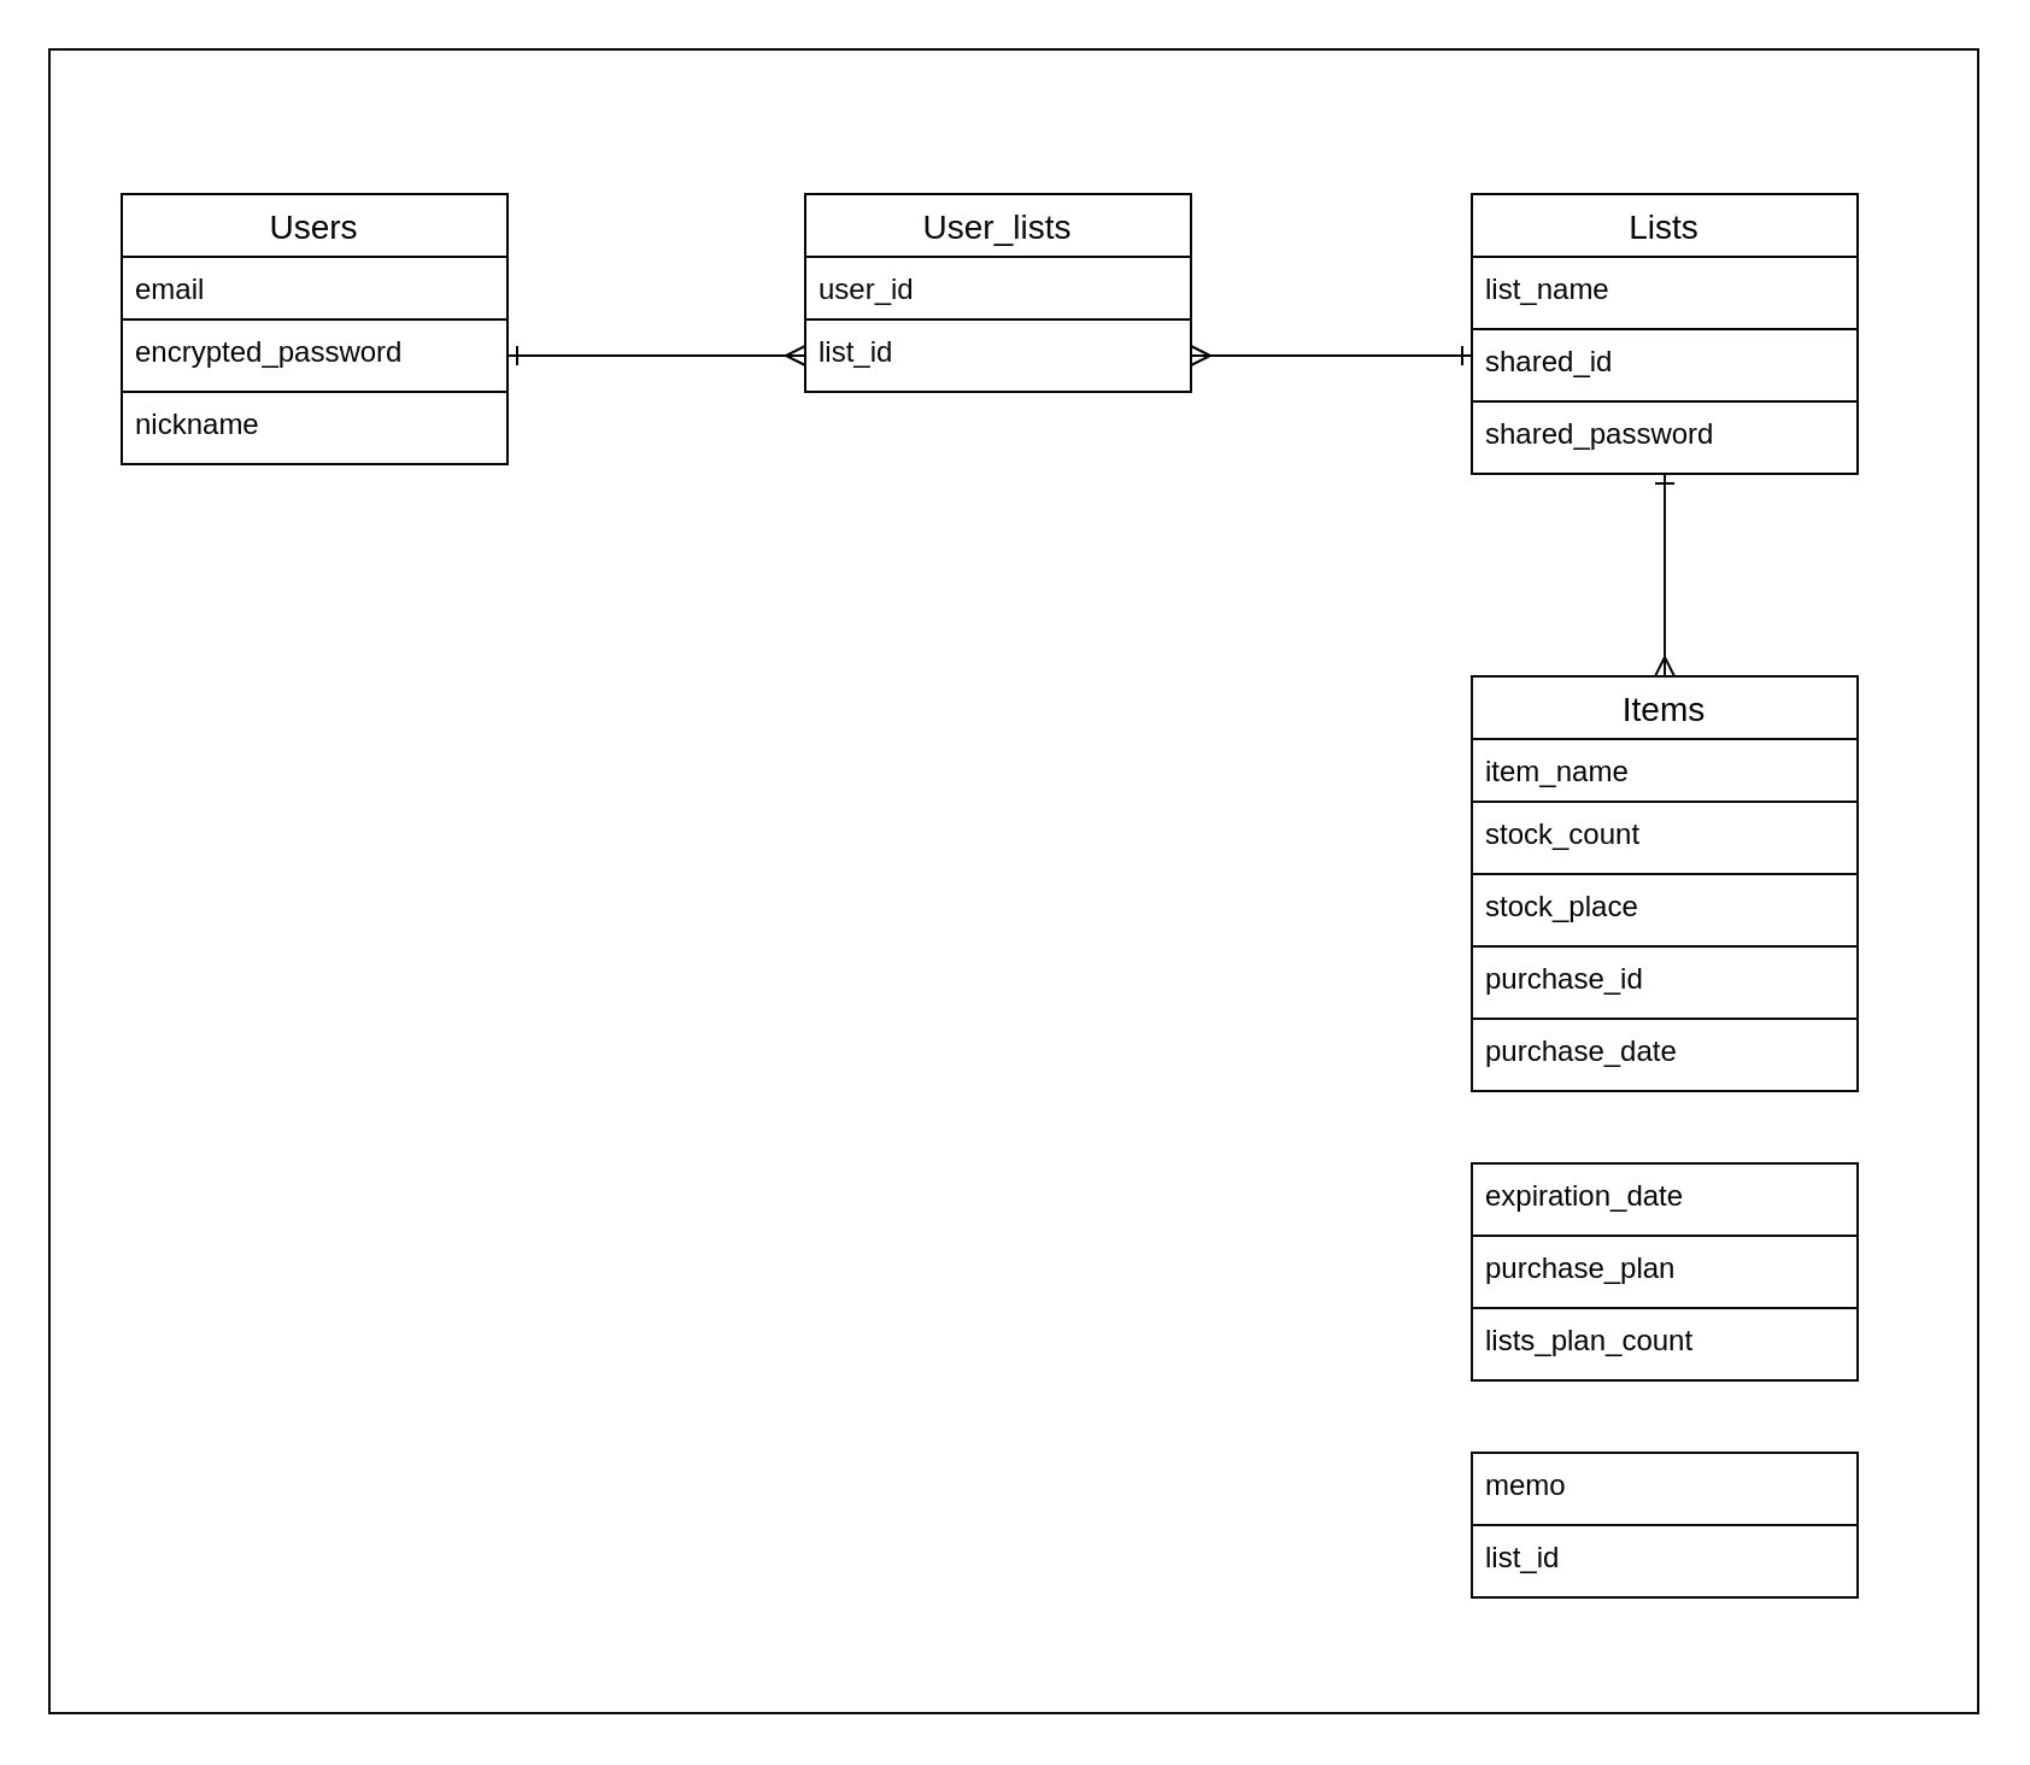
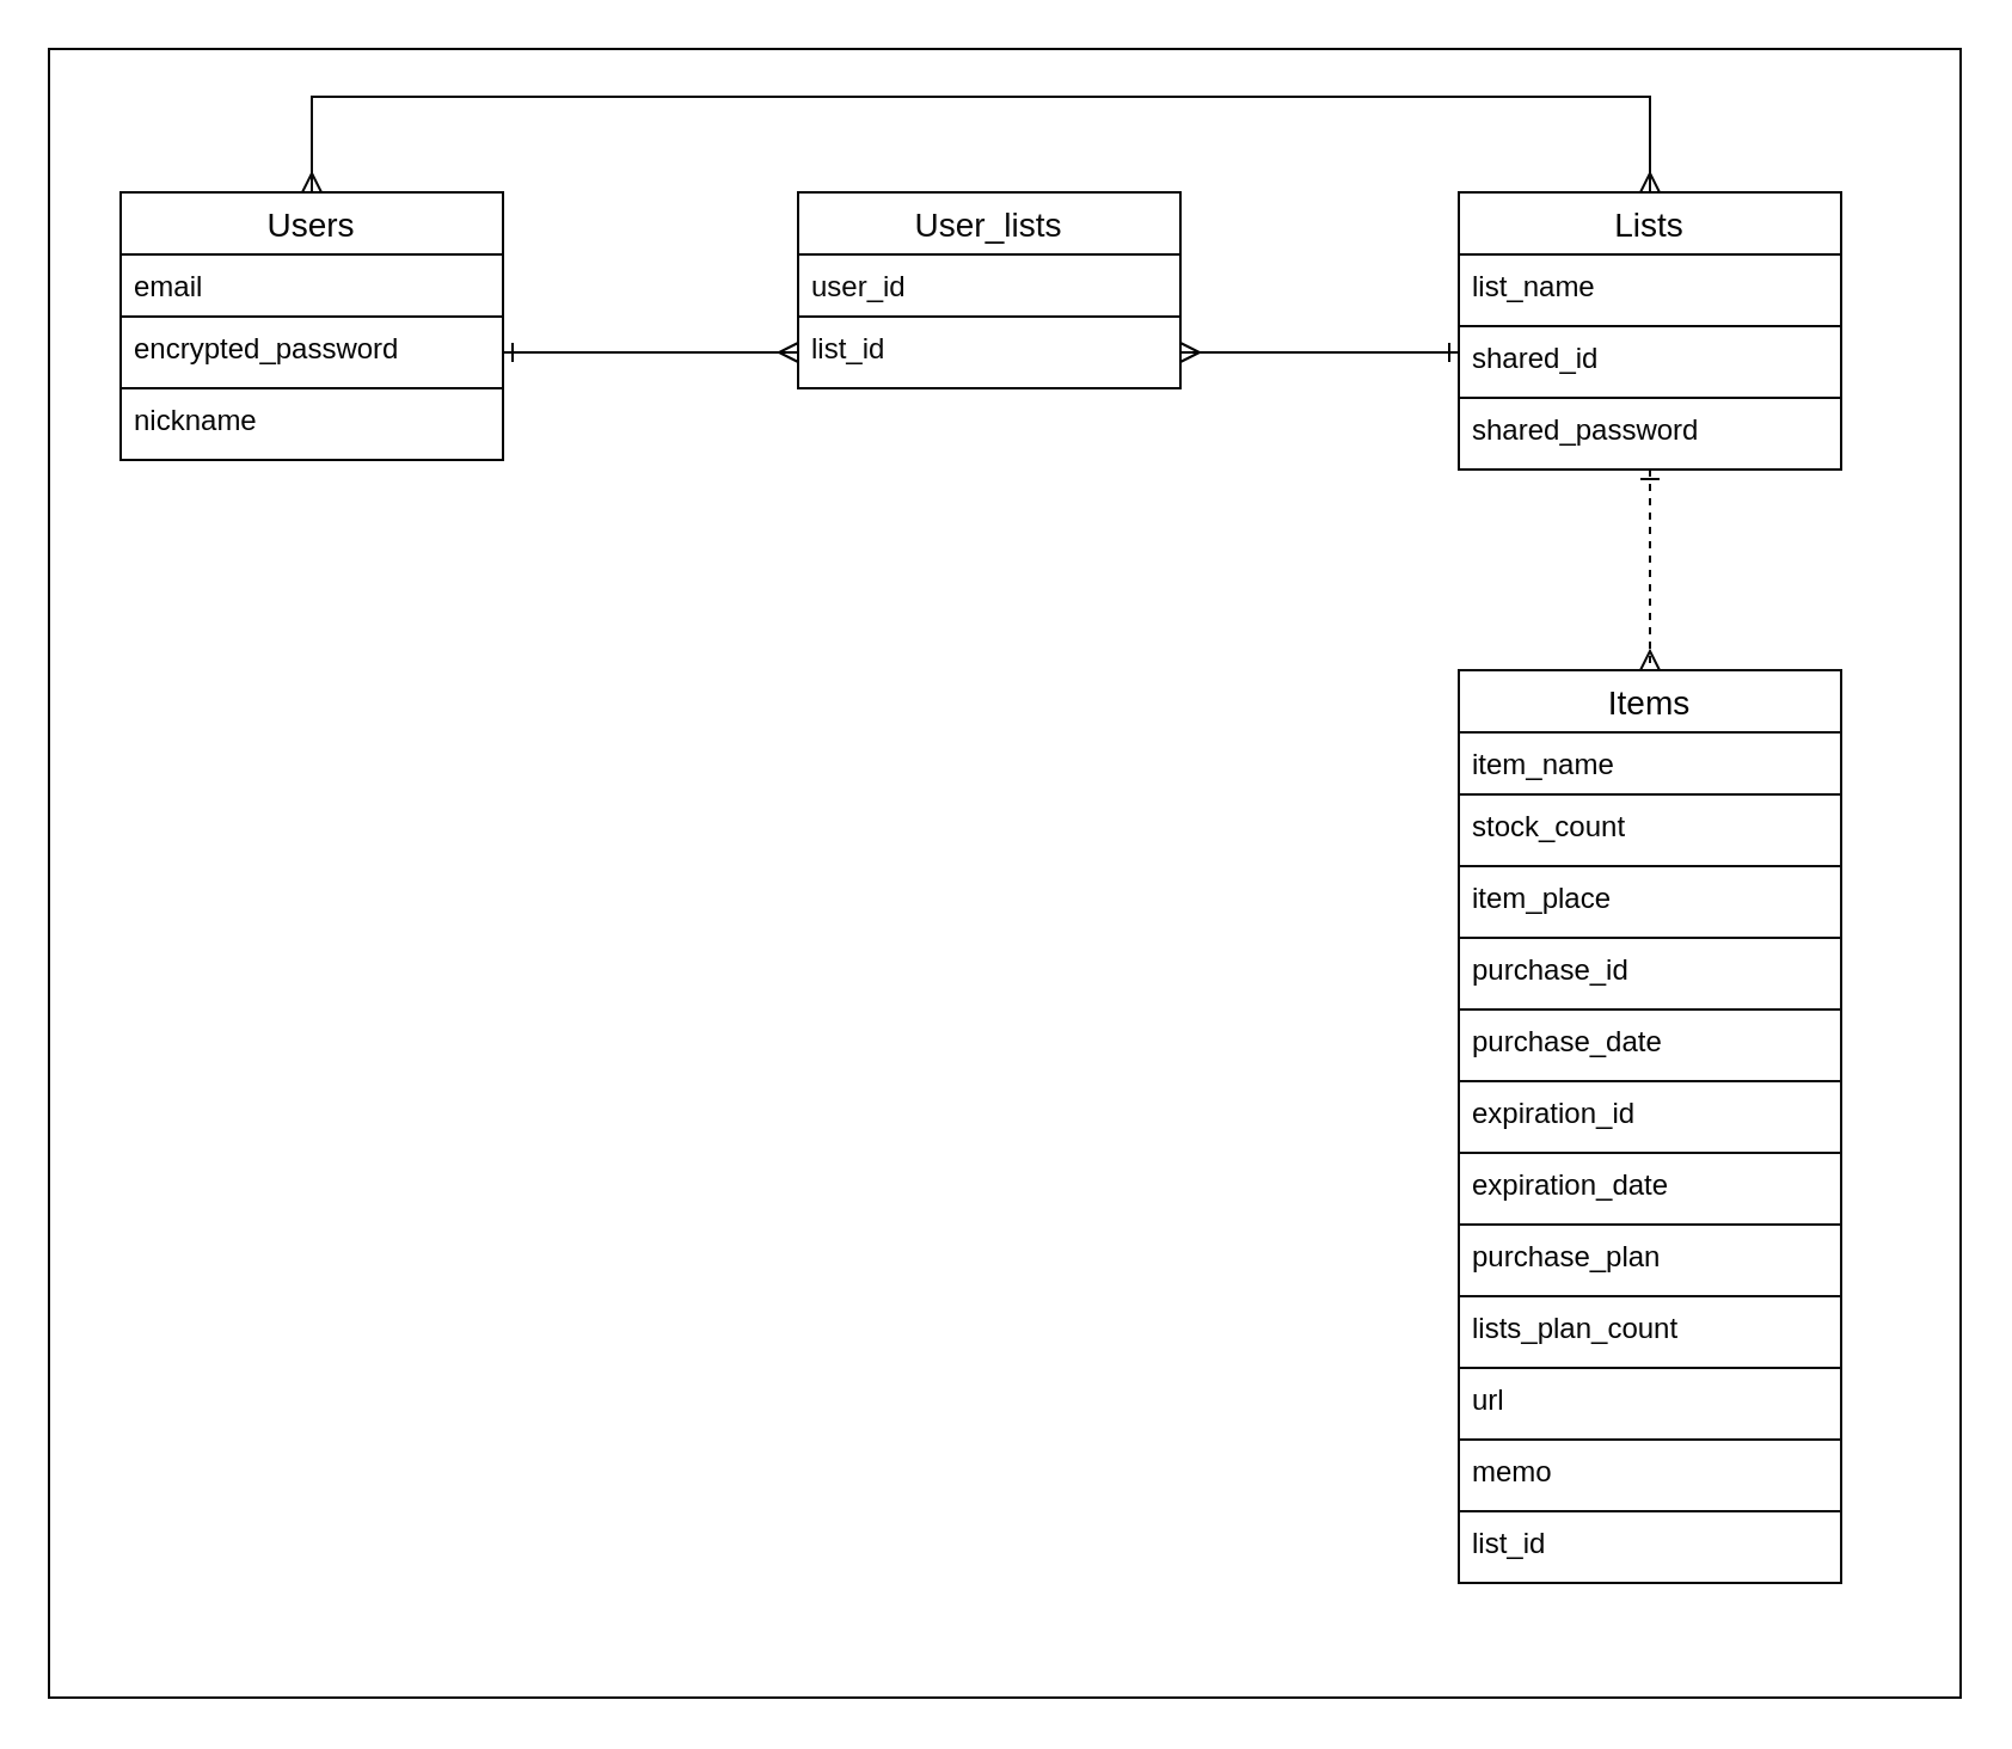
+ <mxCell id="3" style="edgeStyle=orthogonalEdgeStyle;html=1;exitX=0.5;exitY=0;exitDx=0;exitDy=0;entryX=0.5;entryY=0;entryDx=0;entryDy=0;startArrow=ERmany;startFill=0;endArrow=ERmany;endFill=0;rounded=0;strokeColor=#0A0A0A;" parent="1" source="4" target="9" edge="1"><mxGeometry relative="1" as="geometry"><Array as="points"><mxPoint x="180" y="40" /><mxPoint x="530" y="40" /></Array></mxGeometry></mxCell>
- <mxCell id="8" style="rounded=0;html=1;entryX=0.5;entryY=0;entryDx=0;entryDy=0;startArrow=ERone;startFill=0;endArrow=ERmany;endFill=0;strokeColor=#0A0A0A;fontColor=#050505;labelBackgroundColor=none;" parent="1" source="30" target="12" edge="1"><mxGeometry relative="1" as="geometry"><mxPoint x="690" y="200" as="sourcePoint" /></mxGeometry></mxCell>
+ <mxCell id="8" style="rounded=0;html=1;entryX=0.5;entryY=0;entryDx=0;entryDy=0;startArrow=ERone;startFill=0;endArrow=ERmany;endFill=0;strokeColor=#0A0A0A;fontColor=#050505;labelBackgroundColor=none;dashed=1;" parent="1" source="30" target="12" edge="1"><mxGeometry relative="1" as="geometry"><mxPoint x="690" y="200" as="sourcePoint" /></mxGeometry></mxCell>
- <mxCell id="15" value="stock_place" style="text;strokeColor=#0A0A0A;fillColor=#FFFFFF;spacingLeft=4;spacingRight=4;overflow=hidden;rotatable=0;points=[[0,0.5],[1,0.5]];portConstraint=eastwest;fontSize=12;fontColor=#050505;labelBackgroundColor=none;" parent="12" vertex="1"><mxGeometry y="82" width="160" height="30" as="geometry" /></mxCell>
+ <mxCell id="15" value="item_place" style="text;strokeColor=#0A0A0A;fillColor=#FFFFFF;spacingLeft=4;spacingRight=4;overflow=hidden;rotatable=0;points=[[0,0.5],[1,0.5]];portConstraint=eastwest;fontSize=12;fontColor=#050505;labelBackgroundColor=none;" parent="12" vertex="1"><mxGeometry y="82" width="160" height="30" as="geometry" /></mxCell>
+ <mxCell id="22" value="expiration_id" style="text;strokeColor=#0A0A0A;fillColor=#FFFFFF;spacingLeft=4;spacingRight=4;overflow=hidden;rotatable=0;points=[[0,0.5],[1,0.5]];portConstraint=eastwest;fontSize=12;fontColor=#050505;labelBackgroundColor=none;" parent="1" vertex="1"><mxGeometry x="610" y="452" width="160" height="30" as="geometry" /></mxCell>
+ <mxCell id="25" value="url" style="text;strokeColor=#0A0A0A;fillColor=#FFFFFF;spacingLeft=4;spacingRight=4;overflow=hidden;rotatable=0;points=[[0,0.5],[1,0.5]];portConstraint=eastwest;fontSize=12;fontColor=#050505;labelBackgroundColor=none;" parent="1" vertex="1"><mxGeometry x="610" y="572" width="160" height="30" as="geometry" /></mxCell>
